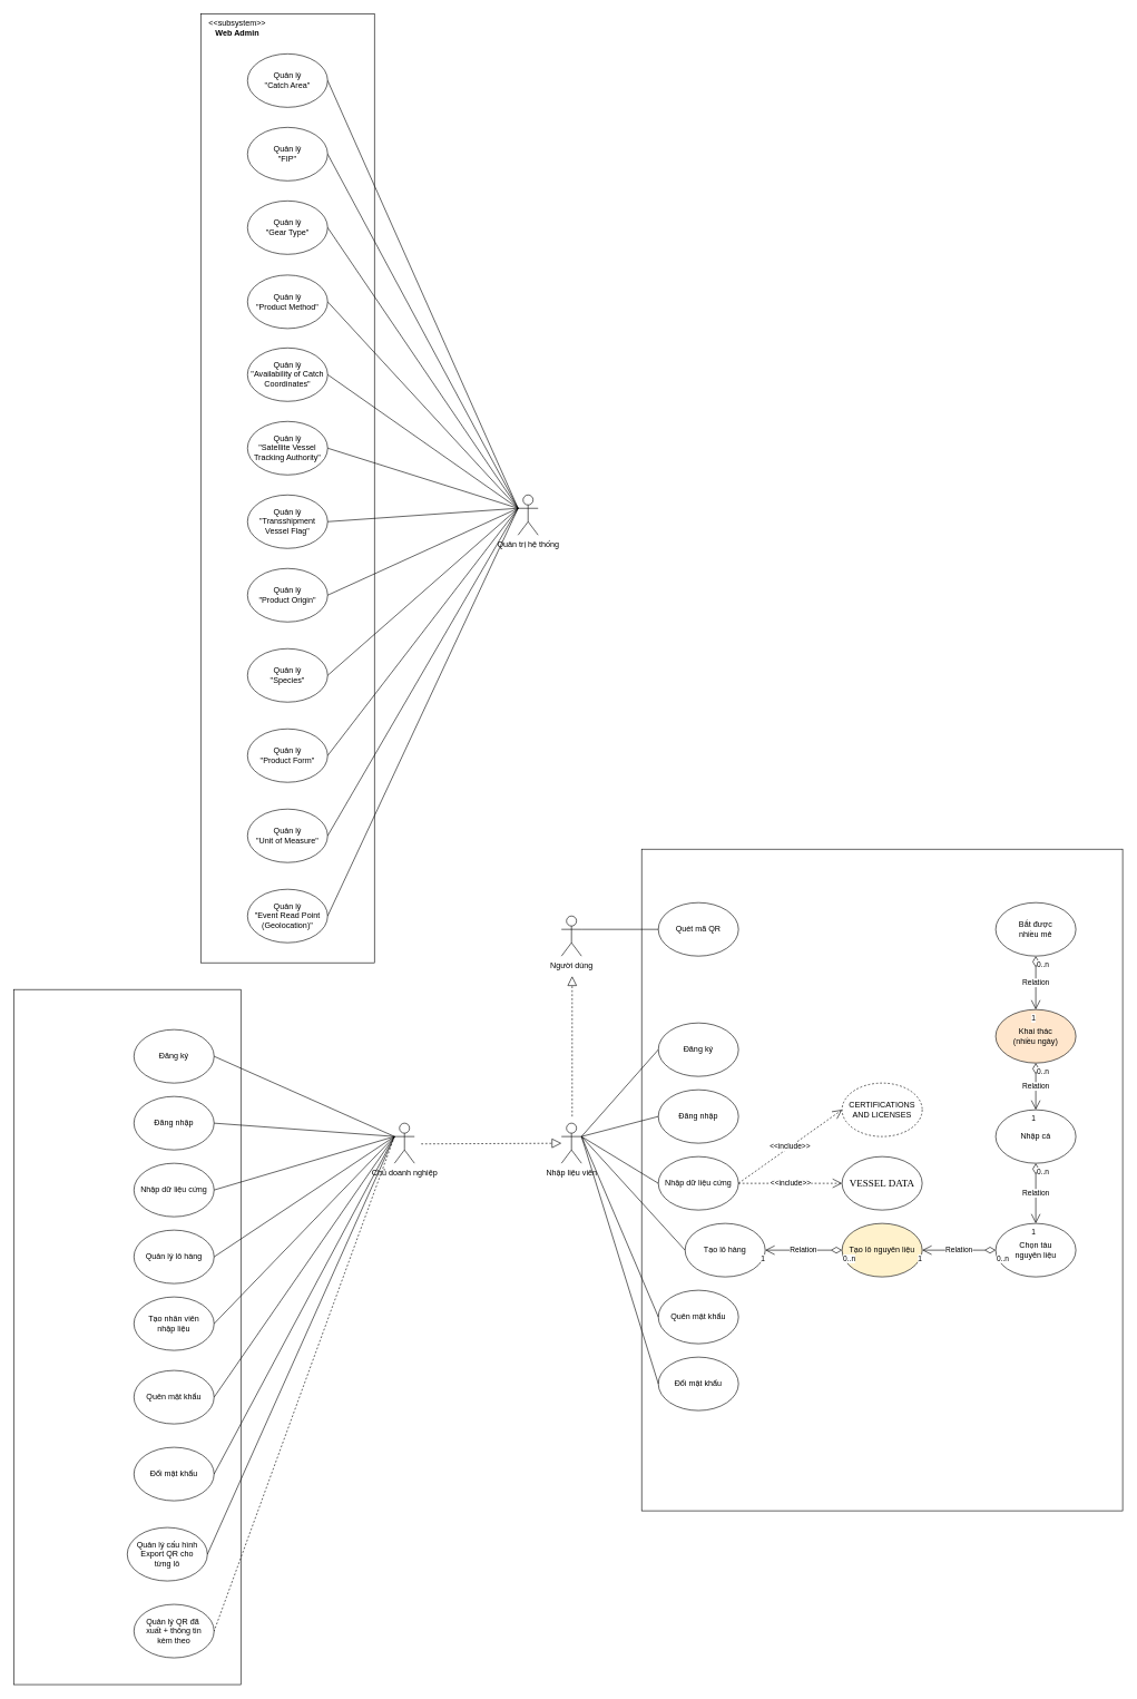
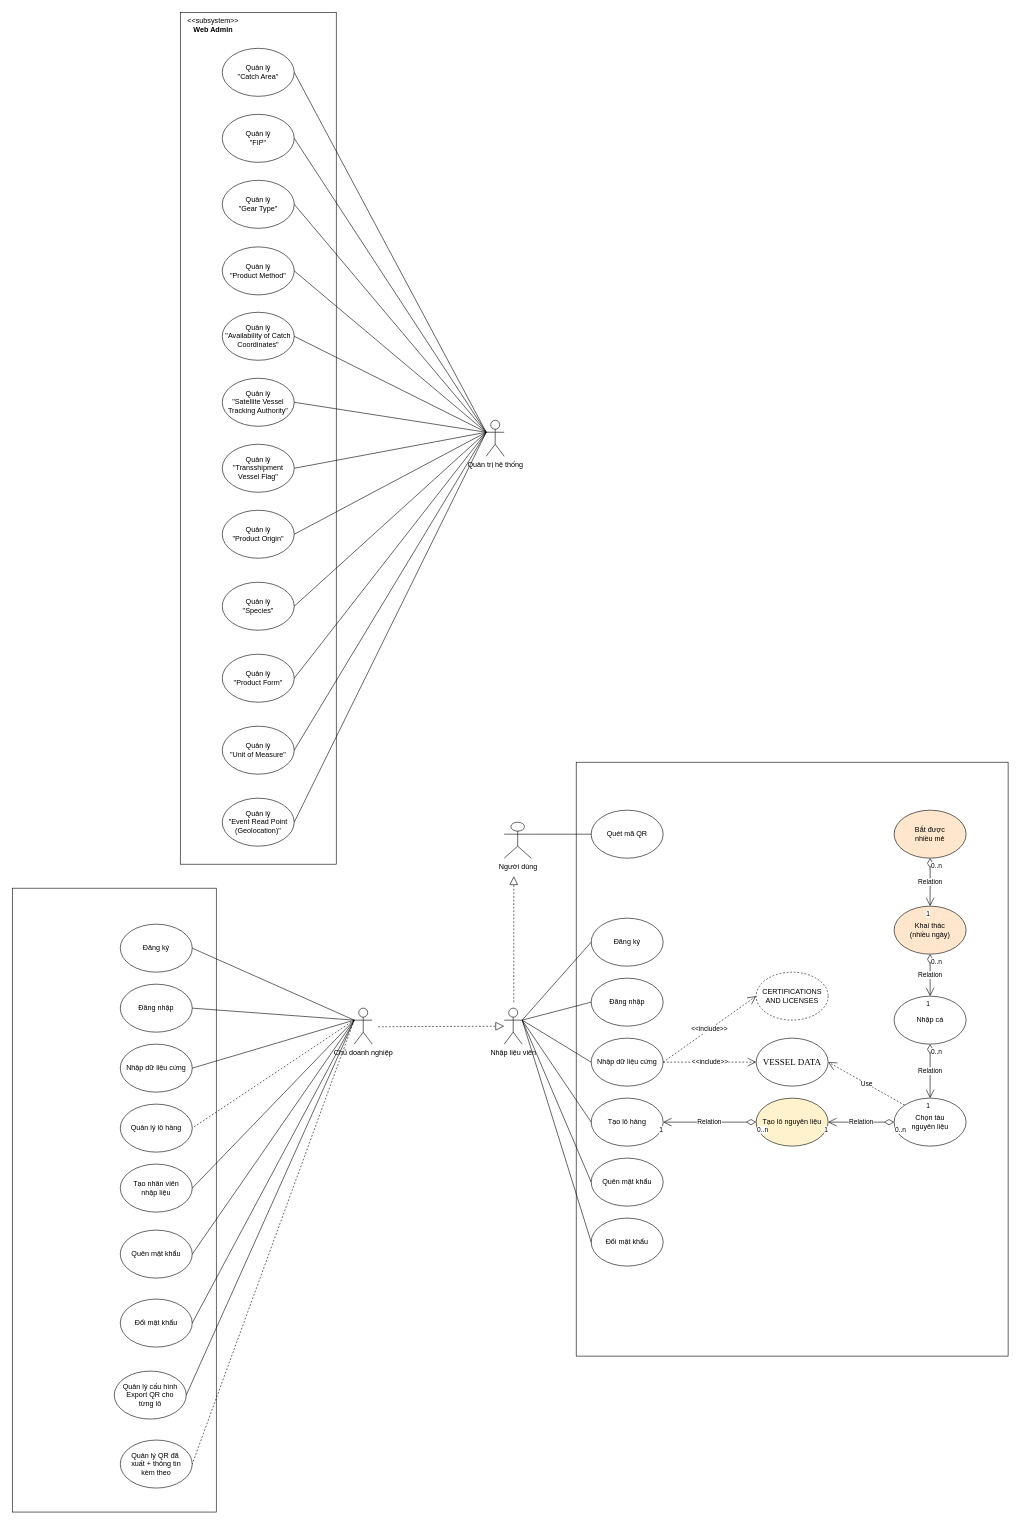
- <mxCell id="10" value="Quản trị hệ thống" style="shape=umlActor;verticalLabelPosition=bottom;verticalAlign=top;html=1;outlineConnect=0;" parent="1" vertex="1"><mxGeometry x="775" y="740" width="30" height="60" as="geometry" /></mxCell>
+ <mxCell id="10" value="Quản trị hệ thống" style="shape=umlActor;verticalLabelPosition=bottom;verticalAlign=top;html=1;outlineConnect=0;" parent="1" vertex="1"><mxGeometry x="810" y="700" width="30" height="60" as="geometry" /></mxCell>
- <mxCell id="68" value="Bắt được&lt;br&gt;nhiều mẻ" style="ellipse;whiteSpace=wrap;html=1;" vertex="1" parent="1"><mxGeometry x="1490" y="1350" width="120" height="80" as="geometry" /></mxCell>
+ <mxCell id="68" value="Bắt được&lt;br&gt;nhiều mẻ" style="ellipse;whiteSpace=wrap;html=1;fillColor=#ffe6cc;" vertex="1" parent="1"><mxGeometry x="1490" y="1350" width="120" height="80" as="geometry" /></mxCell>
- <mxCell id="2" value="Người dùng" style="shape=umlActor;verticalLabelPosition=bottom;verticalAlign=top;html=1;outlineConnect=0;" parent="1" vertex="1"><mxGeometry x="840" y="1370" width="30" height="60" as="geometry" /></mxCell>
+ <mxCell id="2" value="Người dùng" style="shape=umlActor;verticalLabelPosition=bottom;verticalAlign=top;html=1;outlineConnect=0;" parent="1" vertex="1"><mxGeometry x="840" y="1370" width="45" height="60" as="geometry" /></mxCell>
- <mxCell id="89" value="" style="endArrow=none;html=1;entryX=1;entryY=0.5;entryDx=0;entryDy=0;exitX=0;exitY=0.333;exitDx=0;exitDy=0;exitPerimeter=0;" edge="1" parent="1" source="69" target="74"><mxGeometry width="50" height="50" relative="1" as="geometry"><mxPoint x="400" y="1720" as="sourcePoint" /><mxPoint x="450" y="1670" as="targetPoint" /></mxGeometry></mxCell>
+ <mxCell id="89" value="" style="endArrow=none;html=1;entryX=1;entryY=0.5;entryDx=0;entryDy=0;exitX=0;exitY=0.333;exitDx=0;exitDy=0;exitPerimeter=0;dashed=1;" edge="1" parent="1" source="69" target="74"><mxGeometry width="50" height="50" relative="1" as="geometry"><mxPoint x="400" y="1720" as="sourcePoint" /><mxPoint x="450" y="1670" as="targetPoint" /></mxGeometry></mxCell>
+ <mxCell id="56" value="Use" style="endArrow=open;endSize=12;dashed=1;html=1;exitX=0;exitY=0;exitDx=0;exitDy=0;entryX=1;entryY=0.5;entryDx=0;entryDy=0;" edge="1" parent="1" source="52" target="39"><mxGeometry width="160" relative="1" as="geometry"><mxPoint x="1430" y="1760" as="sourcePoint" /><mxPoint x="1590" y="1760" as="targetPoint" /></mxGeometry></mxCell>
- <mxCell id="46" value="Tạo lô hàng" style="ellipse;whiteSpace=wrap;html=1;" vertex="1" parent="1"><mxGeometry x="1025" y="1830" width="120" height="80" as="geometry" /></mxCell>
+ <mxCell id="46" value="Tạo lô hàng" style="ellipse;whiteSpace=wrap;html=1;" vertex="1" parent="1"><mxGeometry x="985" y="1830" width="120" height="80" as="geometry" /></mxCell>
